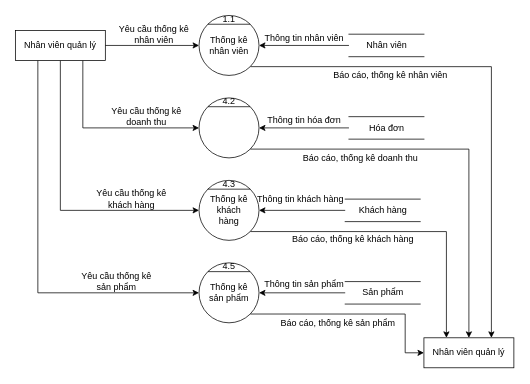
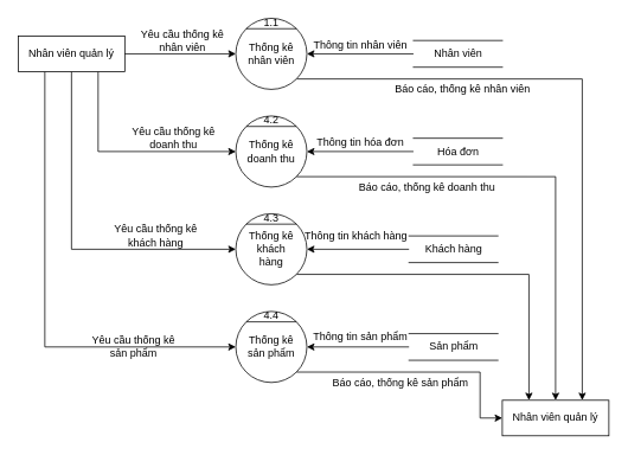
+ <mxCell id="29" value="Thống kê doanh thu" style="text;html=1;strokeColor=none;fillColor=none;align=center;verticalAlign=middle;whiteSpace=wrap;rounded=0;" parent="1" vertex="1"><mxGeometry x="275" y="155" width="60" height="30" as="geometry" /></mxCell>
- <mxCell id="46" value="Báo cáo, thống kê khách hàng" style="text;html=1;align=center;verticalAlign=middle;resizable=0;points=[];autosize=1;strokeColor=none;fillColor=none;" parent="1" vertex="1"><mxGeometry x="375" y="304" width="190" height="30" as="geometry" /></mxCell>
- <mxCell id="40" value="4.5" style="text;html=1;strokeColor=none;fillColor=none;align=center;verticalAlign=middle;whiteSpace=wrap;rounded=0;" parent="1" vertex="1"><mxGeometry x="295" y="350" width="20" height="10" as="geometry" /></mxCell>
+ <mxCell id="40" value="4.4" style="text;html=1;strokeColor=none;fillColor=none;align=center;verticalAlign=middle;whiteSpace=wrap;rounded=0;" parent="1" vertex="1"><mxGeometry x="295" y="350" width="20" height="10" as="geometry" /></mxCell>
- <mxCell id="42" value="Yêu cầu thống kê sản phẩm" style="text;html=1;strokeColor=none;fillColor=none;align=center;verticalAlign=middle;whiteSpace=wrap;rounded=0;" parent="1" vertex="1"><mxGeometry x="100" y="360" width="110" height="30" as="geometry" /></mxCell>
+ <mxCell id="42" value="Yêu cầu thống kê sản phẩm" style="text;html=1;strokeColor=none;fillColor=none;align=center;verticalAlign=middle;whiteSpace=wrap;rounded=0;" parent="1" vertex="1"><mxGeometry x="95" y="375" width="110" height="30" as="geometry" /></mxCell>
